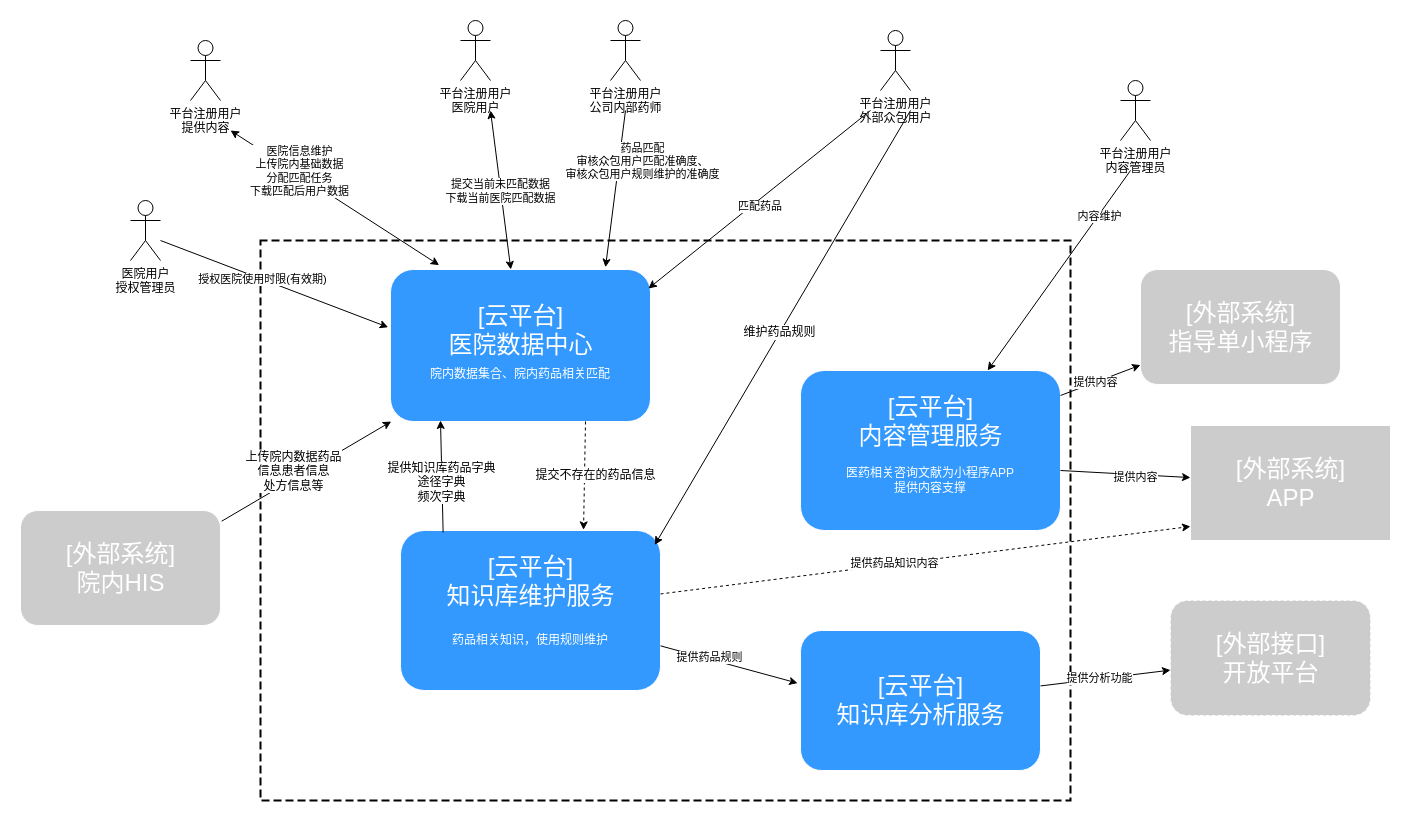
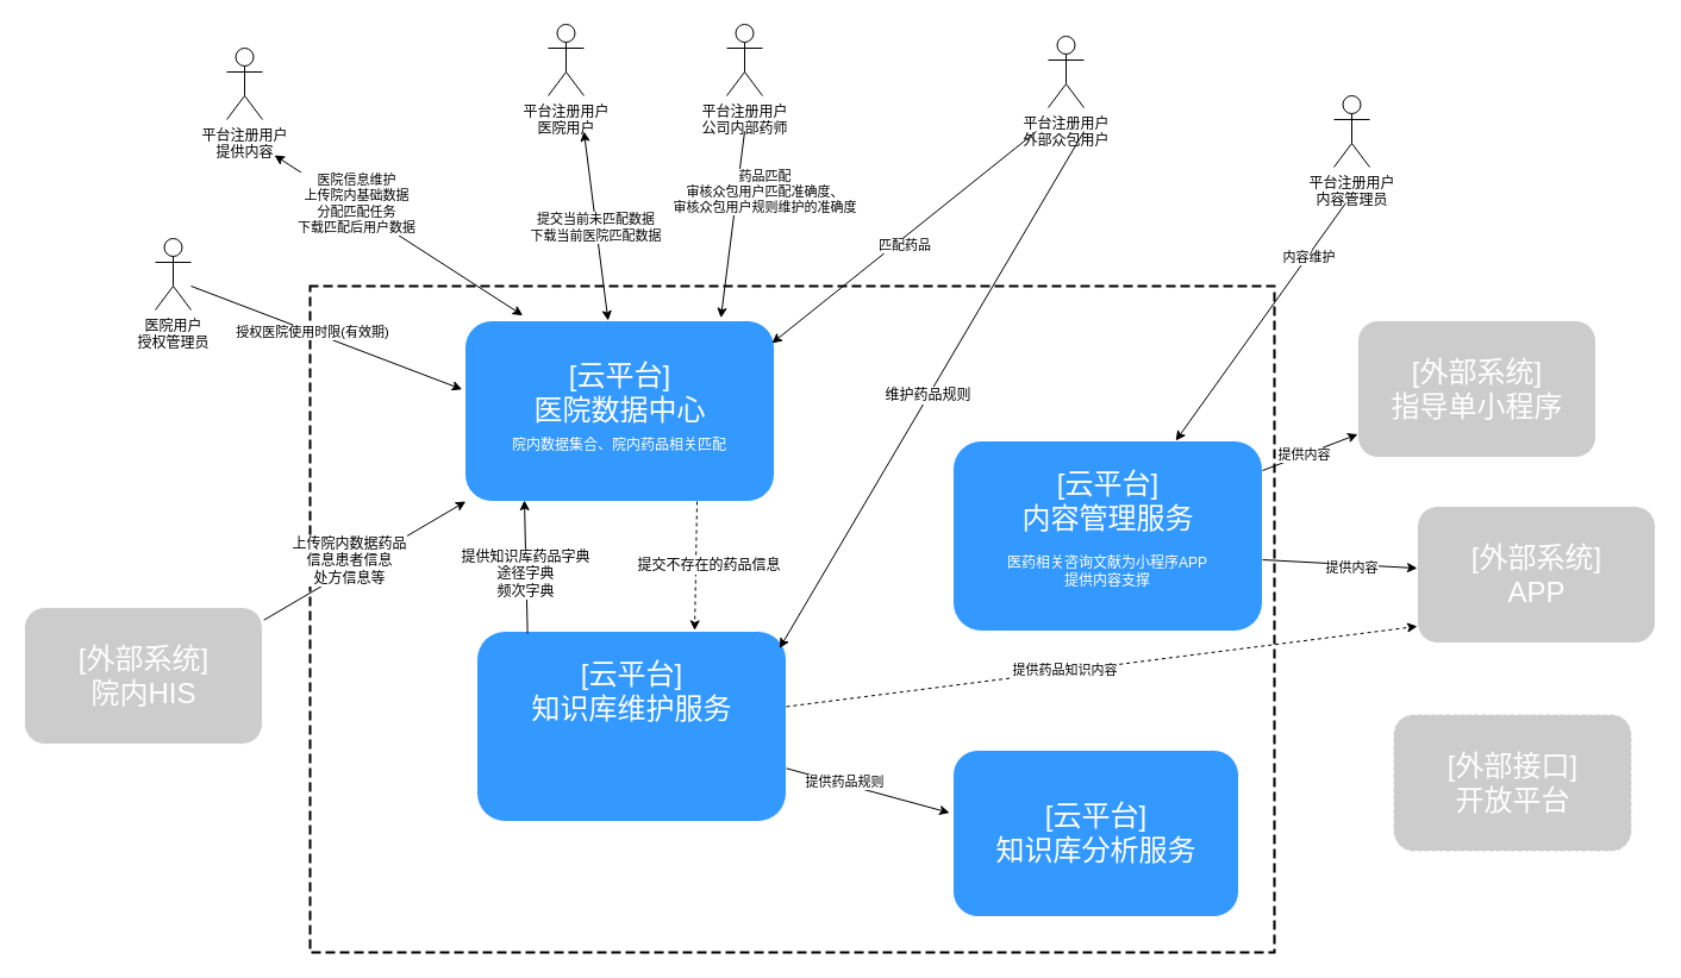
- <mxCell id="42" value="[外部系统]&lt;br&gt;APP" style="html=1;fillColor=#CCCCCC;fontColor=#FFFFFF;strokeColor=#FFFFFF;fontSize=24;rounded=0;" parent="1" vertex="1"><mxGeometry x="1190" y="425" width="200" height="115" as="geometry" /></mxCell>
+ <mxCell id="42" value="[外部系统]&lt;br&gt;APP" style="html=1;rounded=1;fillColor=#CCCCCC;fontColor=#FFFFFF;strokeColor=#FFFFFF;fontSize=24;" parent="1" vertex="1"><mxGeometry x="1190" y="425" width="200" height="115" as="geometry" /></mxCell>
- <mxCell id="21" value="药品相关知识，使用规则维护" style="text;html=1;strokeColor=none;fillColor=none;align=center;verticalAlign=middle;whiteSpace=wrap;rounded=0;labelBackgroundColor=#3399FF;fontSize=12;fontColor=#FFFFFF;" parent="1" vertex="1"><mxGeometry x="420" y="630" width="220" height="20" as="geometry" /></mxCell>
- <mxCell id="48" style="rounded=0;orthogonalLoop=1;jettySize=auto;html=1;" parent="1" source="18" target="47" edge="1"><mxGeometry relative="1" as="geometry" /></mxCell>
- <mxCell id="49" value="提供分析功能" style="edgeLabel;html=1;align=center;verticalAlign=middle;resizable=0;points=[];" parent="48" vertex="1" connectable="0"><mxGeometry x="-0.093" y="1" relative="1" as="geometry"><mxPoint as="offset" /></mxGeometry></mxCell>
